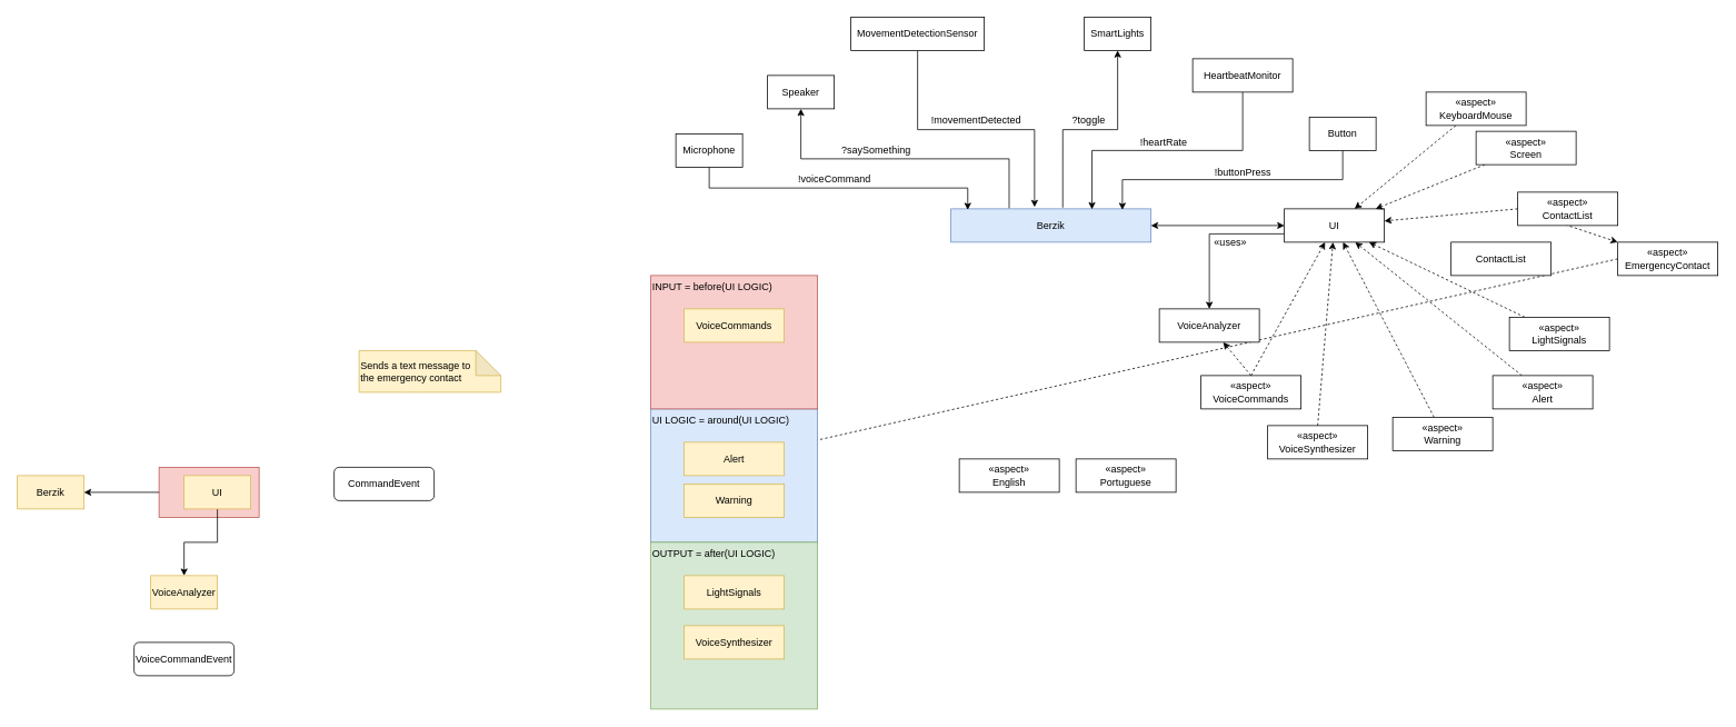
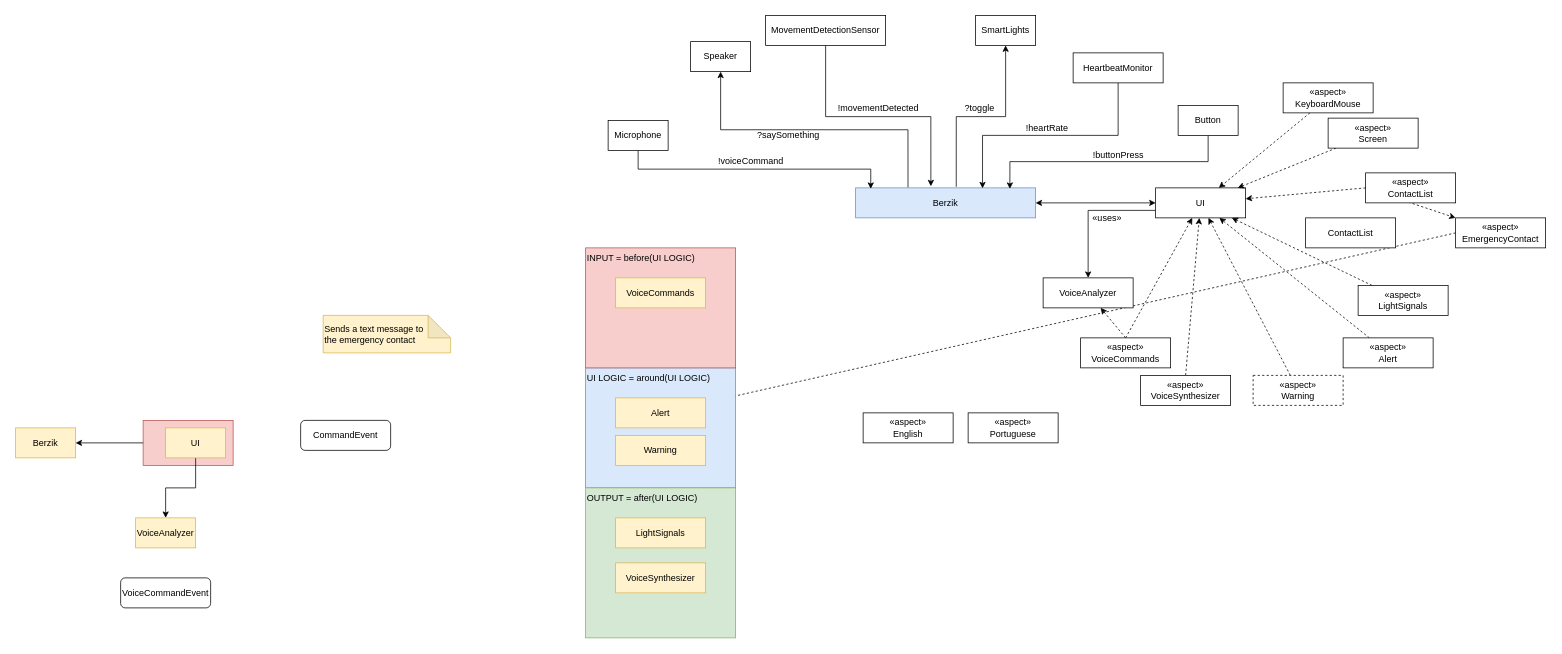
- <mxCell id="7" value="Speaker" style="rounded=0;whiteSpace=wrap;html=1;" parent="1" vertex="1"><mxGeometry x="920" y="90" width="80" height="40" as="geometry" /></mxCell>
+ <mxCell id="7" value="Speaker" style="rounded=0;whiteSpace=wrap;html=1;" parent="1" vertex="1"><mxGeometry x="920" y="55" width="80" height="40" as="geometry" /></mxCell>
- <mxCell id="47" value="«aspect»&lt;br&gt;Warning" style="rounded=0;whiteSpace=wrap;html=1;" parent="1" vertex="1"><mxGeometry x="1670" y="500" width="120" height="40" as="geometry" /></mxCell>
+ <mxCell id="47" value="«aspect»&lt;br&gt;Warning" style="rounded=0;whiteSpace=wrap;html=1;dashed=1;" parent="1" vertex="1"><mxGeometry x="1670" y="500" width="120" height="40" as="geometry" /></mxCell>
- <mxCell id="39" value="«aspect»&lt;br&gt;VoiceSynthesizer" style="rounded=0;whiteSpace=wrap;html=1;" parent="1" vertex="1"><mxGeometry x="1520" y="510" width="120" height="40" as="geometry" /></mxCell>
+ <mxCell id="39" value="«aspect»&lt;br&gt;VoiceSynthesizer" style="rounded=0;whiteSpace=wrap;html=1;" parent="1" vertex="1"><mxGeometry x="1520" y="500" width="120" height="40" as="geometry" /></mxCell>
